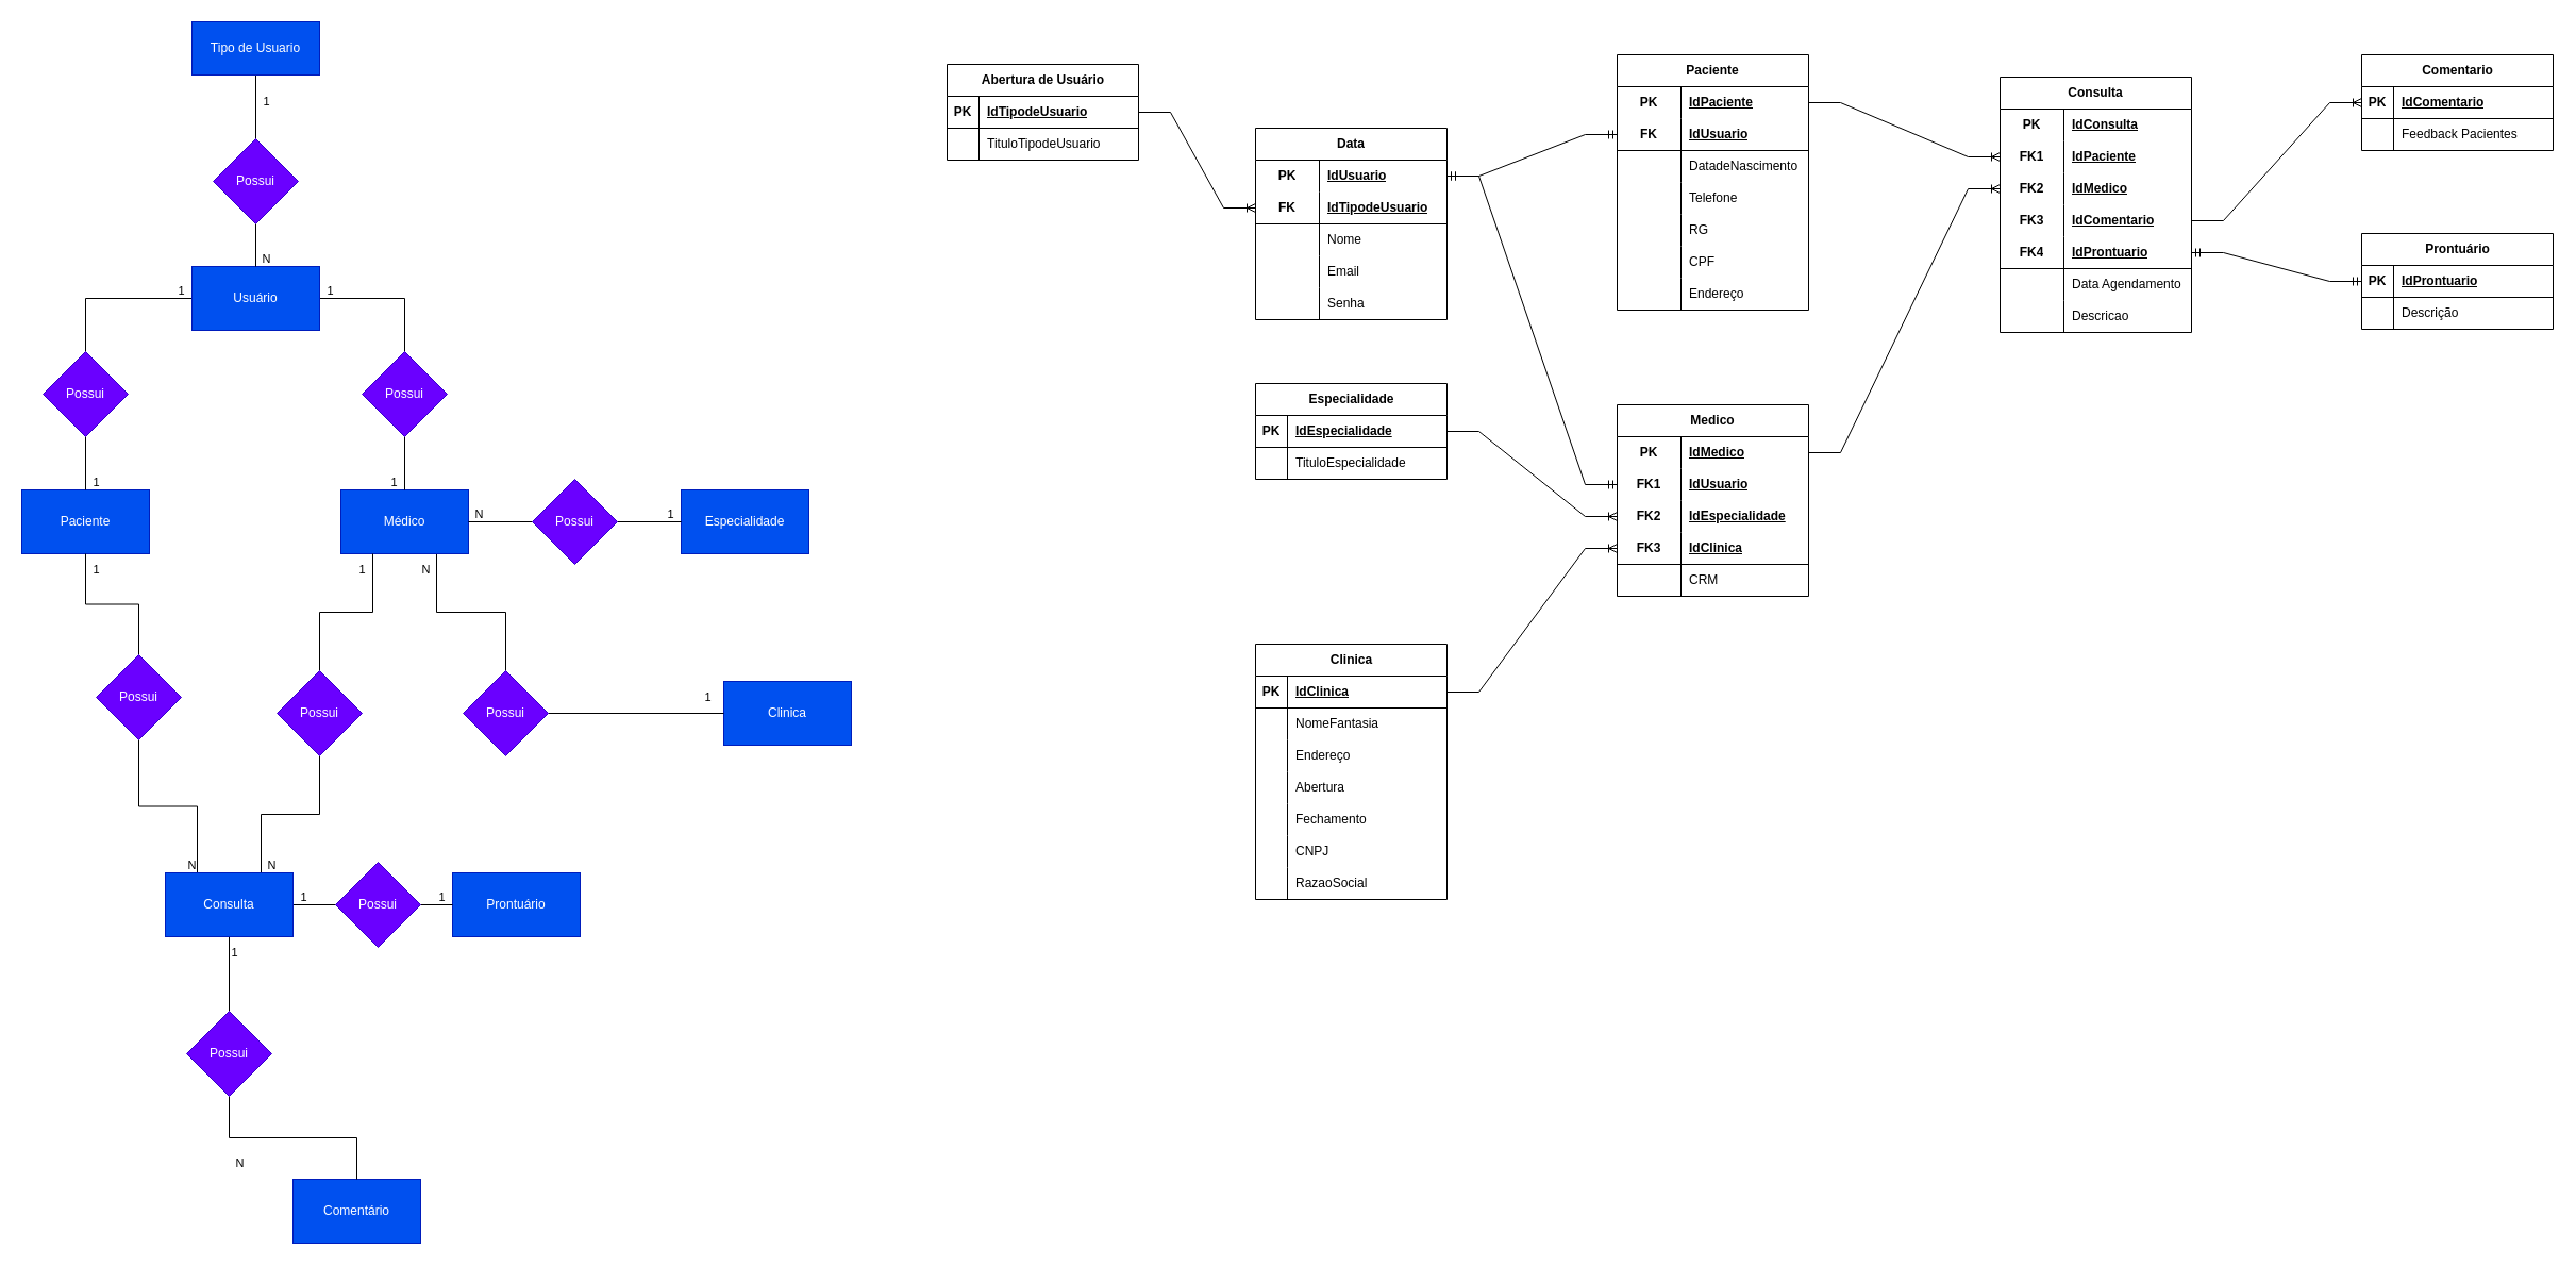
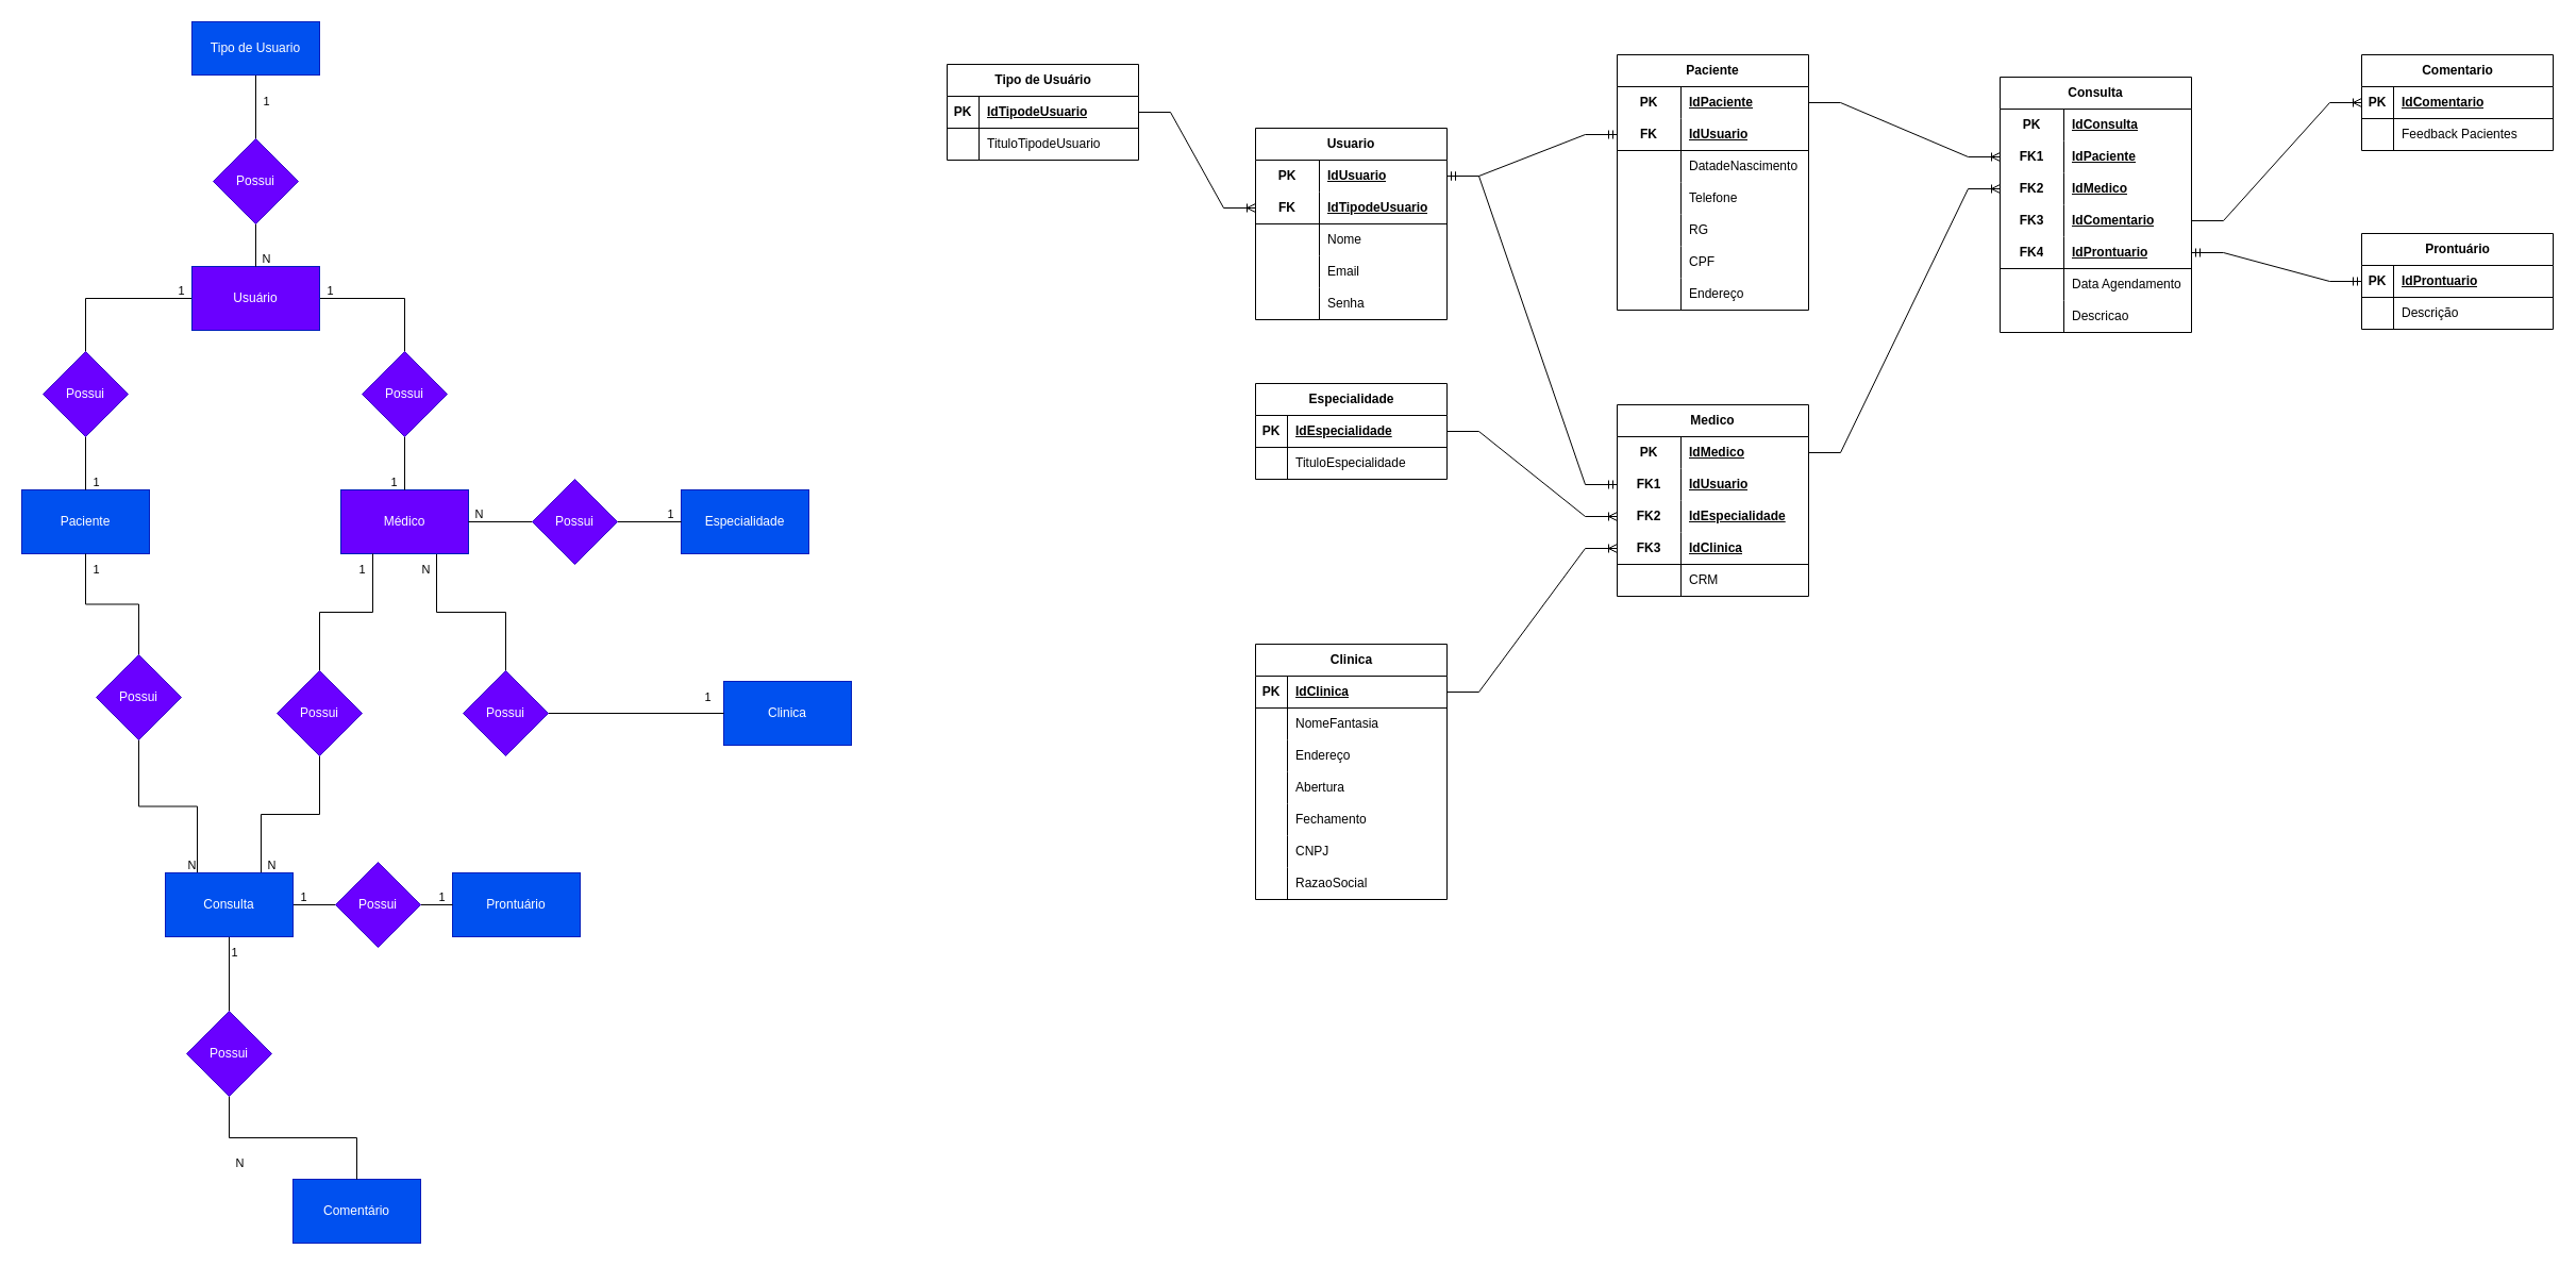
- <mxCell id="45" value="Abertura de Usuário" style="shape=table;startSize=30;container=1;collapsible=1;childLayout=tableLayout;fixedRows=1;rowLines=0;fontStyle=1;align=center;resizeLast=1;html=1;" parent="1" vertex="1"><mxGeometry x="890" y="60" width="180" height="90" as="geometry" /></mxCell>
+ <mxCell id="45" value="Tipo de Usuário" style="shape=table;startSize=30;container=1;collapsible=1;childLayout=tableLayout;fixedRows=1;rowLines=0;fontStyle=1;align=center;resizeLast=1;html=1;" parent="1" vertex="1"><mxGeometry x="890" y="60" width="180" height="90" as="geometry" /></mxCell>
- <mxCell id="52" value="Data" style="shape=table;startSize=30;container=1;collapsible=1;childLayout=tableLayout;fixedRows=1;rowLines=0;fontStyle=1;align=center;resizeLast=1;html=1;whiteSpace=wrap;" parent="1" vertex="1"><mxGeometry x="1180" y="120" width="180" height="180" as="geometry" /></mxCell>
+ <mxCell id="52" value="Usuario" style="shape=table;startSize=30;container=1;collapsible=1;childLayout=tableLayout;fixedRows=1;rowLines=0;fontStyle=1;align=center;resizeLast=1;html=1;whiteSpace=wrap;" parent="1" vertex="1"><mxGeometry x="1180" y="120" width="180" height="180" as="geometry" /></mxCell>
- <mxCell id="19" value="Usuário" style="rounded=0;whiteSpace=wrap;html=1;fillColor=#0050ef;fontColor=#ffffff;strokeColor=#001DBC;" parent="1" vertex="1"><mxGeometry x="180" y="250" width="120" height="60" as="geometry" /></mxCell>
+ <mxCell id="19" value="Usuário" style="rounded=0;whiteSpace=wrap;html=1;fillColor=#6a00ff;fontColor=#ffffff;strokeColor=#001DBC;" parent="1" vertex="1"><mxGeometry x="180" y="250" width="120" height="60" as="geometry" /></mxCell>
- <mxCell id="5" value="Médico" style="rounded=0;whiteSpace=wrap;html=1;fillColor=#0050ef;fontColor=#ffffff;strokeColor=#001DBC;" parent="1" vertex="1"><mxGeometry x="320" y="460" width="120" height="60" as="geometry" /></mxCell>
+ <mxCell id="5" value="Médico" style="rounded=0;whiteSpace=wrap;html=1;fillColor=#6a00ff;fontColor=#ffffff;strokeColor=#001DBC;" parent="1" vertex="1"><mxGeometry x="320" y="460" width="120" height="60" as="geometry" /></mxCell>
